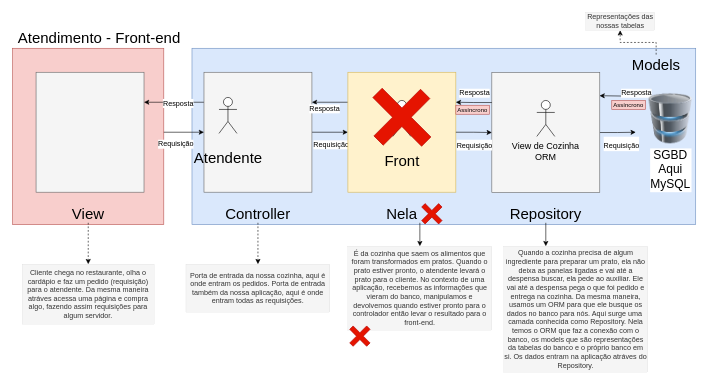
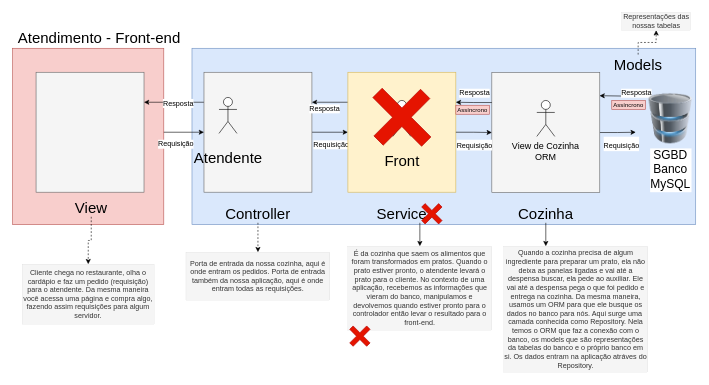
- <mxCell id="45" value="Representações das nossas tabelas" style="text;strokeColor=#666666;fillColor=#f5f5f5;align=center;verticalAlign=middle;whiteSpace=wrap;rounded=0;fontFamily=Helvetica;fontSize=12;strokeWidth=0;fontColor=#333333;" parent="1" vertex="1"><mxGeometry x="975.5" y="20" width="115" height="30" as="geometry" /></mxCell>
+ <mxCell id="45" value="Representações das nossas tabelas" style="text;strokeColor=#666666;fillColor=#f5f5f5;align=center;verticalAlign=middle;whiteSpace=wrap;rounded=0;fontFamily=Helvetica;fontSize=12;strokeWidth=0;fontColor=#333333;" parent="1" vertex="1"><mxGeometry x="1035.5" y="20" width="115" height="30" as="geometry" /></mxCell>
- <mxCell id="44" value="Models" style="text;html=1;strokeColor=none;fillColor=none;align=center;verticalAlign=middle;whiteSpace=wrap;rounded=0;fontFamily=Helvetica;fontSize=25;" parent="1" vertex="1"><mxGeometry x="1052" y="90.5" width="82" height="30" as="geometry" /></mxCell>
+ <mxCell id="44" value="Models" style="text;html=1;strokeColor=none;fillColor=none;align=center;verticalAlign=middle;whiteSpace=wrap;rounded=0;fontFamily=Helvetica;fontSize=25;" parent="1" vertex="1"><mxGeometry x="1022" y="90.5" width="82" height="30" as="geometry" /></mxCell>
- <mxCell id="42" value="SGBD&#10;Aqui&#10;MySQL" style="image;image=img/lib/clip_art/computers/Database_128x128.png;fontSize=20;align=center;" parent="1" vertex="1"><mxGeometry x="1075" y="155" width="84" height="84" as="geometry" /></mxCell>
+ <mxCell id="42" value="SGBD&#10;Banco&#10;MySQL" style="image;image=img/lib/clip_art/computers/Database_128x128.png;fontSize=20;align=center;" parent="1" vertex="1"><mxGeometry x="1075" y="155" width="84" height="84" as="geometry" /></mxCell>
- <mxCell id="5" value="View" style="text;html=1;strokeColor=none;fillColor=none;align=center;verticalAlign=middle;whiteSpace=wrap;rounded=0;fontFamily=Helvetica;fontSize=25;" parent="1" vertex="1"><mxGeometry x="116" y="341" width="60" height="30" as="geometry" /></mxCell>
+ <mxCell id="5" value="View" style="text;html=1;strokeColor=none;fillColor=none;align=center;verticalAlign=middle;whiteSpace=wrap;rounded=0;fontFamily=Helvetica;fontSize=25;" parent="1" vertex="1"><mxGeometry x="121" y="331" width="60" height="30" as="geometry" /></mxCell>
- <mxCell id="27" value="Nela" style="text;html=1;strokeColor=none;fillColor=none;align=center;verticalAlign=middle;whiteSpace=wrap;rounded=0;fontFamily=Helvetica;fontSize=25;" parent="1" vertex="1"><mxGeometry x="599" y="341" width="140" height="30" as="geometry" /></mxCell>
+ <mxCell id="27" value="Service" style="text;html=1;strokeColor=none;fillColor=none;align=center;verticalAlign=middle;whiteSpace=wrap;rounded=0;fontFamily=Helvetica;fontSize=25;" parent="1" vertex="1"><mxGeometry x="599" y="341" width="140" height="30" as="geometry" /></mxCell>
- <mxCell id="35" value="Repository" style="text;html=1;strokeColor=none;fillColor=none;align=center;verticalAlign=middle;whiteSpace=wrap;rounded=0;fontFamily=Helvetica;fontSize=25;" parent="1" vertex="1"><mxGeometry x="839" y="341" width="140" height="30" as="geometry" /></mxCell>
+ <mxCell id="35" value="Cozinha" style="text;html=1;strokeColor=none;fillColor=none;align=center;verticalAlign=middle;whiteSpace=wrap;rounded=0;fontFamily=Helvetica;fontSize=25;" parent="1" vertex="1"><mxGeometry x="839" y="341" width="140" height="30" as="geometry" /></mxCell>
- <mxCell id="16" value="Porta de entrada da nossa cozinha, aqui é onde entram os pedidos. Porta de entrada também da nossa aplicação, aqui é onde entram todas as requisições." style="text;strokeColor=#666666;fillColor=#f5f5f5;align=center;verticalAlign=middle;whiteSpace=wrap;rounded=0;fontFamily=Helvetica;fontSize=12;strokeWidth=0;fontColor=#333333;" parent="1" vertex="1"><mxGeometry x="309" y="440" width="240" height="80" as="geometry" /></mxCell>
+ <mxCell id="16" value="Porta de entrada da nossa cozinha, aqui é onde entram os pedidos. Porta de entrada também da nossa aplicação, aqui é onde entram todas as requisições." style="text;strokeColor=#666666;fillColor=#f5f5f5;align=center;verticalAlign=middle;whiteSpace=wrap;rounded=0;fontFamily=Helvetica;fontSize=12;strokeWidth=0;fontColor=#333333;" parent="1" vertex="1"><mxGeometry x="309" y="420" width="240" height="80" as="geometry" /></mxCell>
- <mxCell id="17" value="Cliente chega no restaurante, olha o cardápio e faz um pedido (requisição) para o atendente. Da mesma maneira atráves acessa uma página e compra algo, fazendo assim requisições para algum servidor." style="text;strokeColor=#666666;fillColor=#f5f5f5;align=center;verticalAlign=middle;whiteSpace=wrap;rounded=0;fontFamily=Helvetica;fontSize=12;strokeWidth=0;fontColor=#333333;" parent="1" vertex="1"><mxGeometry x="36" y="440" width="220" height="100" as="geometry" /></mxCell>
+ <mxCell id="17" value="Cliente chega no restaurante, olha o cardápio e faz um pedido (requisição) para o atendente. Da mesma maneira você acessa uma página e compra algo, fazendo assim requisições para algum servidor." style="text;strokeColor=#666666;fillColor=#f5f5f5;align=center;verticalAlign=middle;whiteSpace=wrap;rounded=0;fontFamily=Helvetica;fontSize=12;strokeWidth=0;fontColor=#333333;" parent="1" vertex="1"><mxGeometry x="36" y="440" width="220" height="100" as="geometry" /></mxCell>
